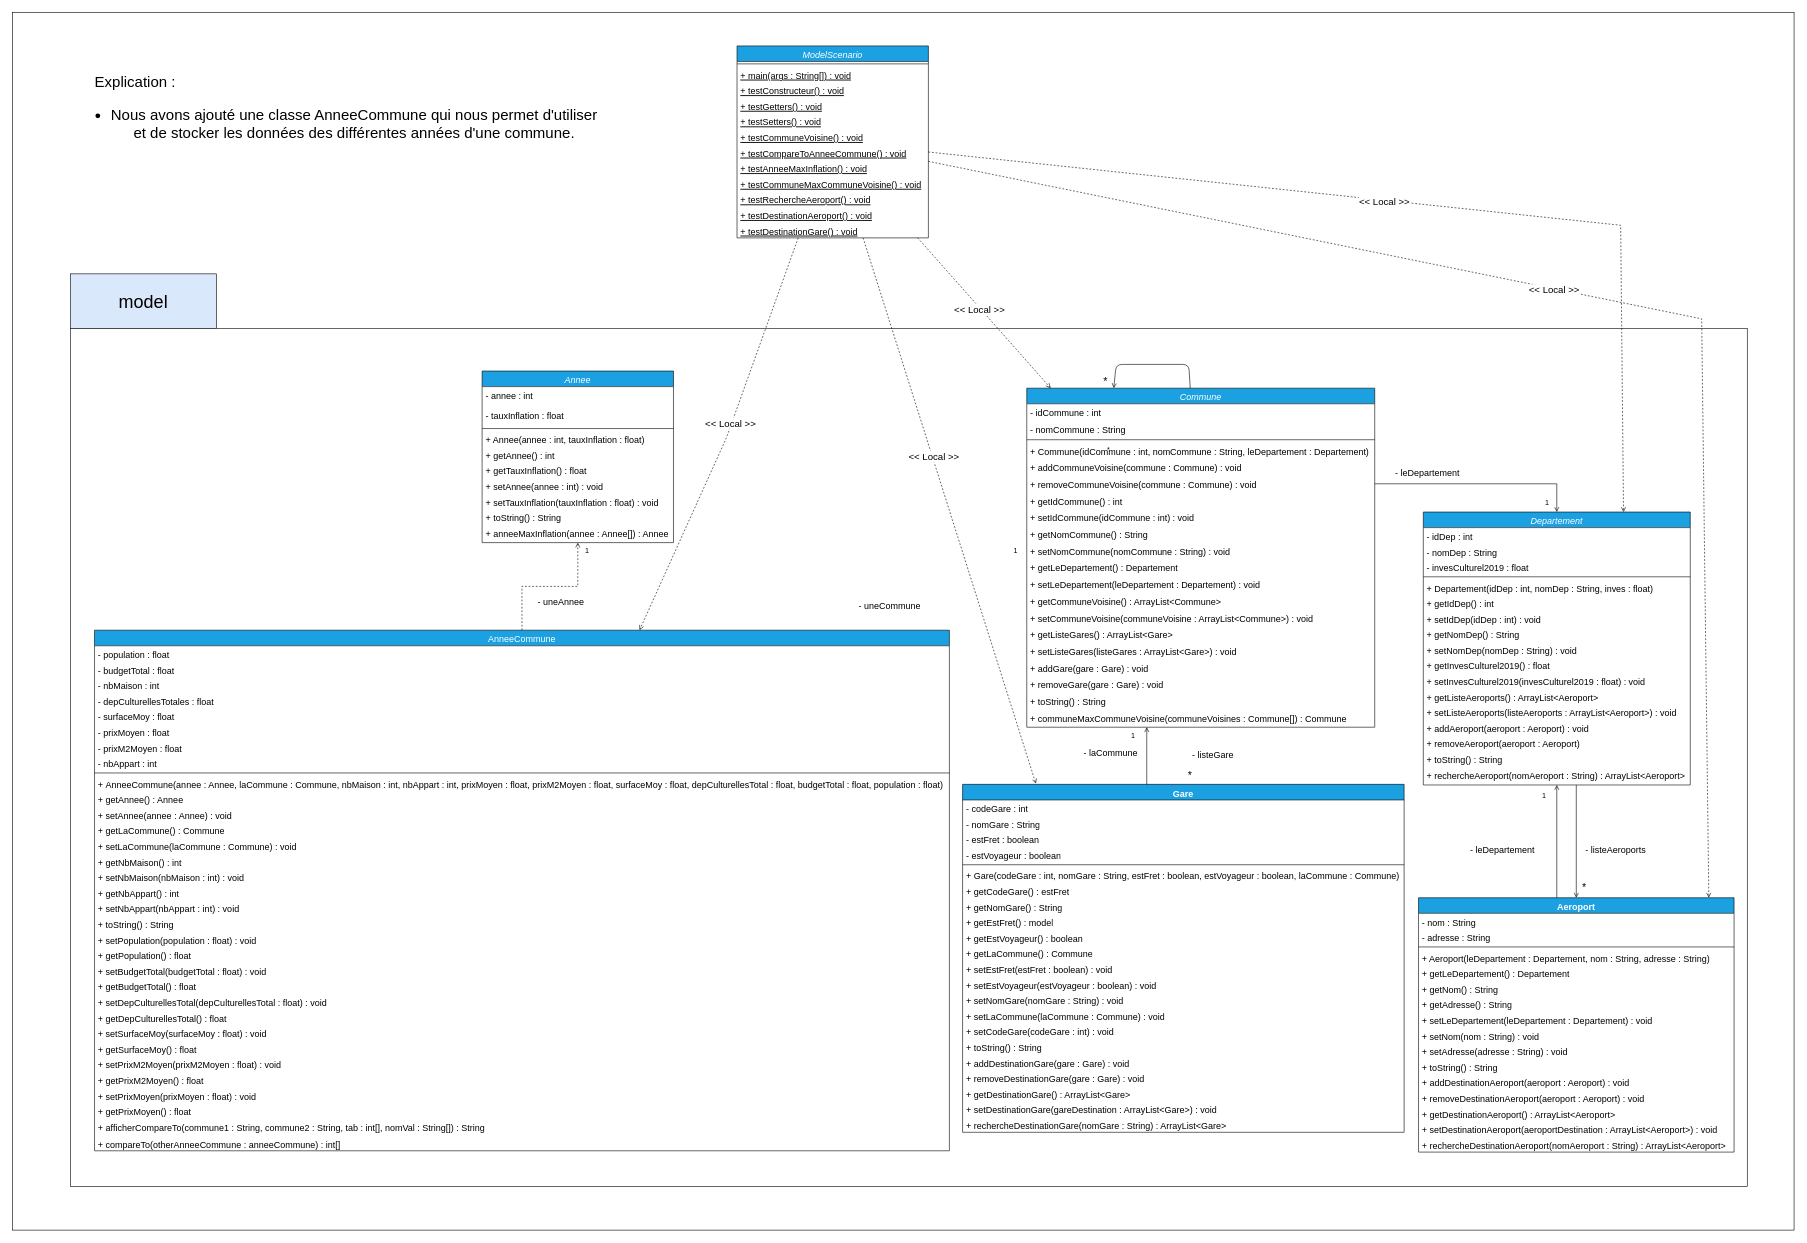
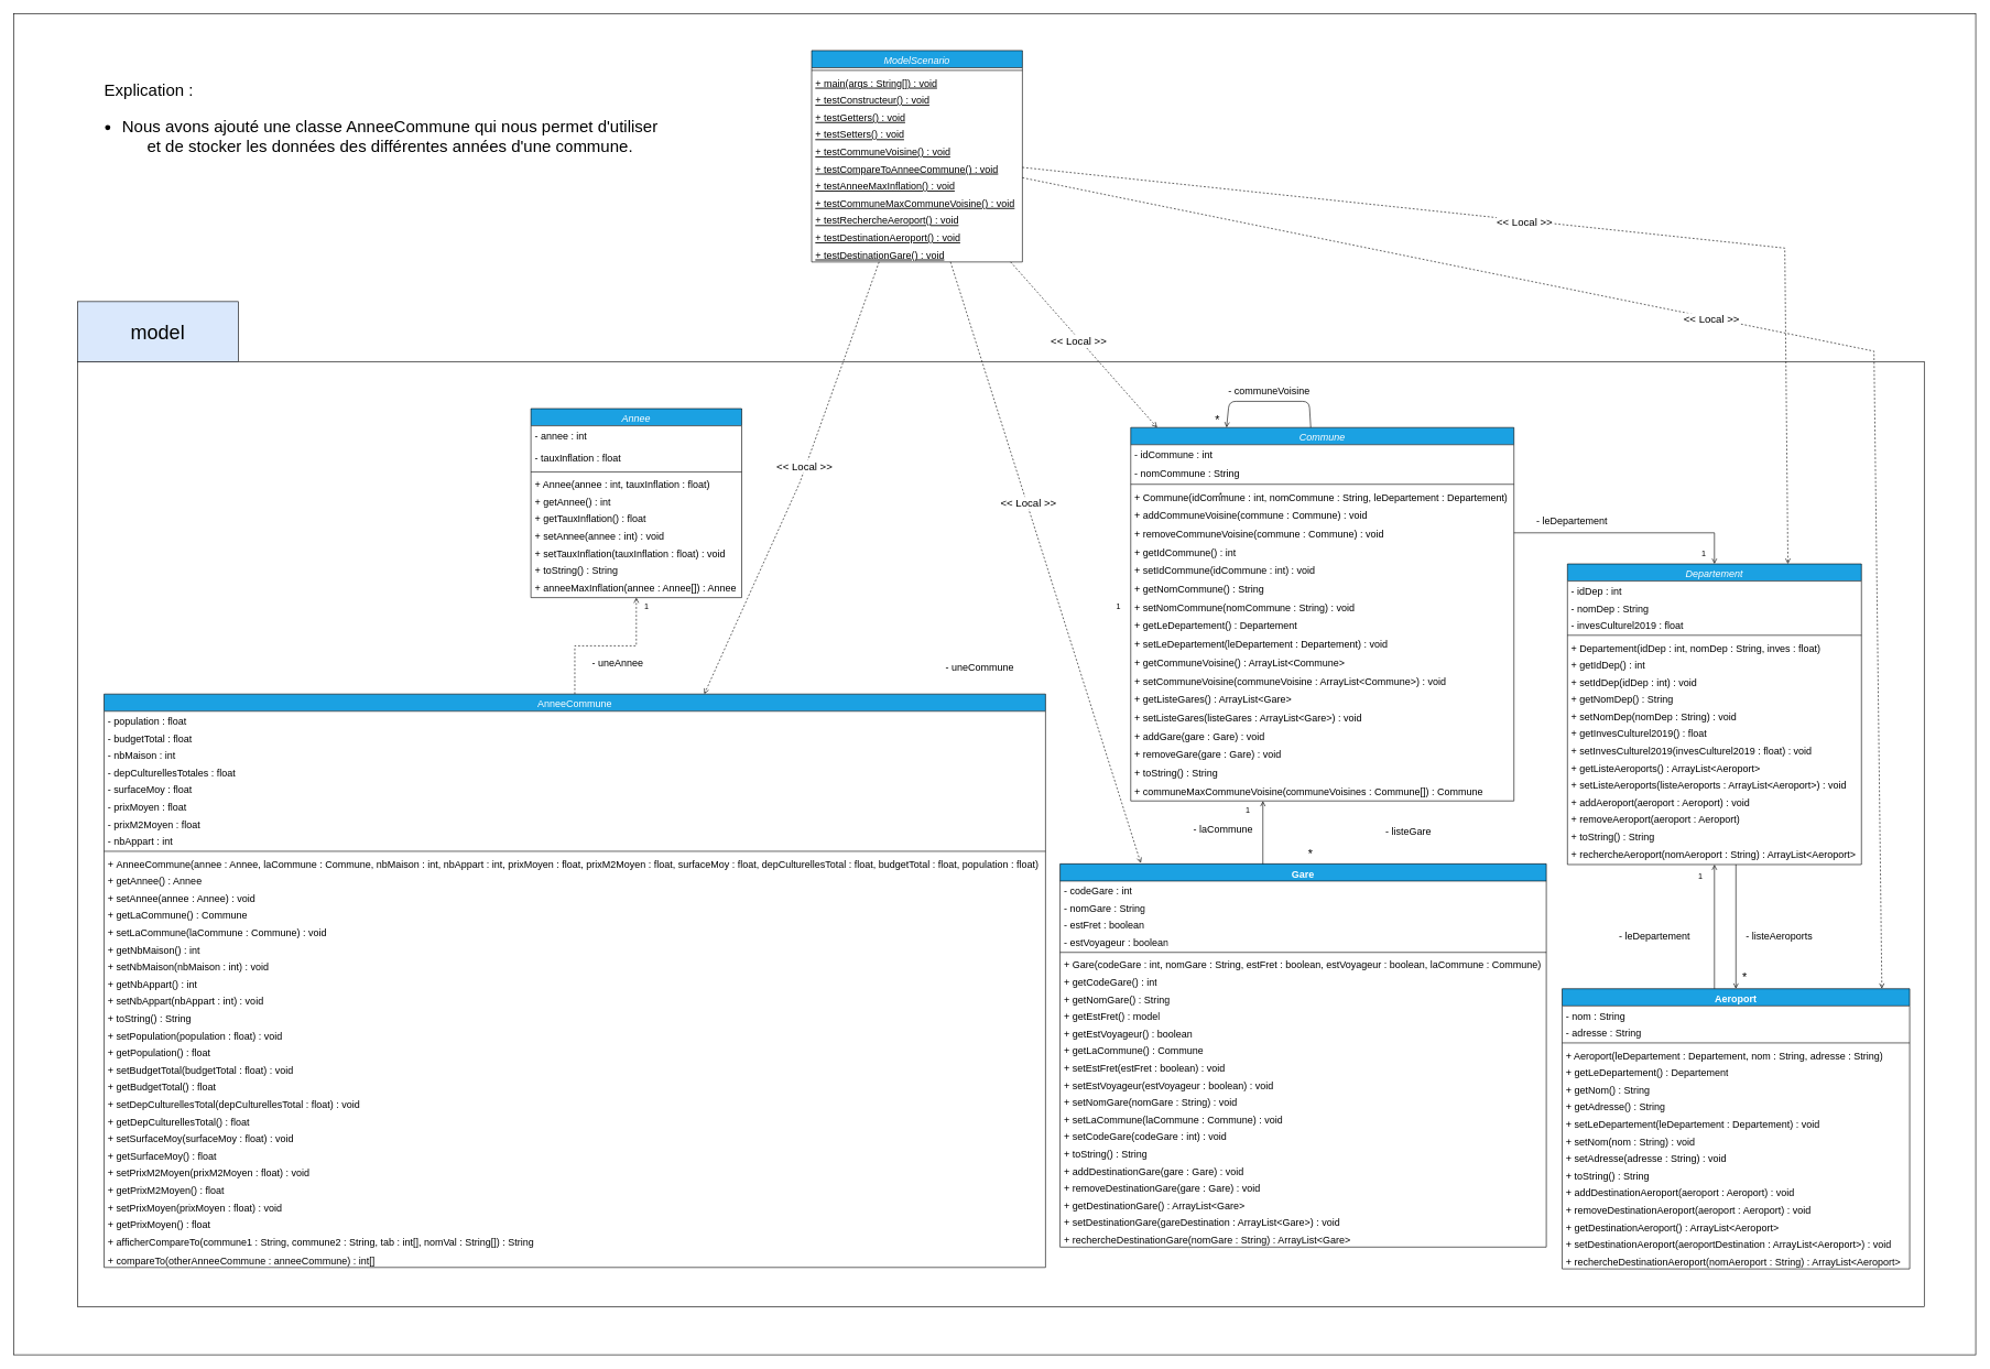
+ <mxCell id="12" value="- communeVoisine" style="text;html=1;align=center;verticalAlign=middle;resizable=0;points=[];autosize=1;fontSize=15;" parent="3" vertex="1"><mxGeometry x="1732" y="118.846" width="141" height="30" as="geometry" /></mxCell>
- <mxCell id="7" value="- listeGare" style="text;html=1;align=center;verticalAlign=middle;resizable=0;points=[];autosize=1;fontSize=15;" parent="3" vertex="1"><mxGeometry x="1860" y="786.998" width="87" height="30" as="geometry" /></mxCell>
+ <mxCell id="7" value="- listeGare" style="text;html=1;align=center;verticalAlign=middle;resizable=0;points=[];autosize=1;fontSize=15;" parent="3" vertex="1"><mxGeometry x="1970" y="786.998" width="87" height="30" as="geometry" /></mxCell>
- <mxCell id="122" value="&lt;div style=&quot;font-size: 15px;&quot;&gt;+ getCodeGare() : estFret&lt;br style=&quot;font-size: 15px;&quot;&gt;&lt;/div&gt;" style="text;align=left;verticalAlign=top;spacingLeft=4;spacingRight=4;overflow=hidden;rotatable=0;points=[[0,0.5],[1,0.5]];portConstraint=eastwest;whiteSpace=wrap;html=1;fontSize=15;" parent="115" vertex="1"><mxGeometry y="164" width="736" height="26" as="geometry" /></mxCell>
+ <mxCell id="122" value="&lt;div style=&quot;font-size: 15px;&quot;&gt;+ getCodeGare() : int&lt;br style=&quot;font-size: 15px;&quot;&gt;&lt;/div&gt;" style="text;align=left;verticalAlign=top;spacingLeft=4;spacingRight=4;overflow=hidden;rotatable=0;points=[[0,0.5],[1,0.5]];portConstraint=eastwest;whiteSpace=wrap;html=1;fontSize=15;" parent="115" vertex="1"><mxGeometry y="164" width="736" height="26" as="geometry" /></mxCell>
